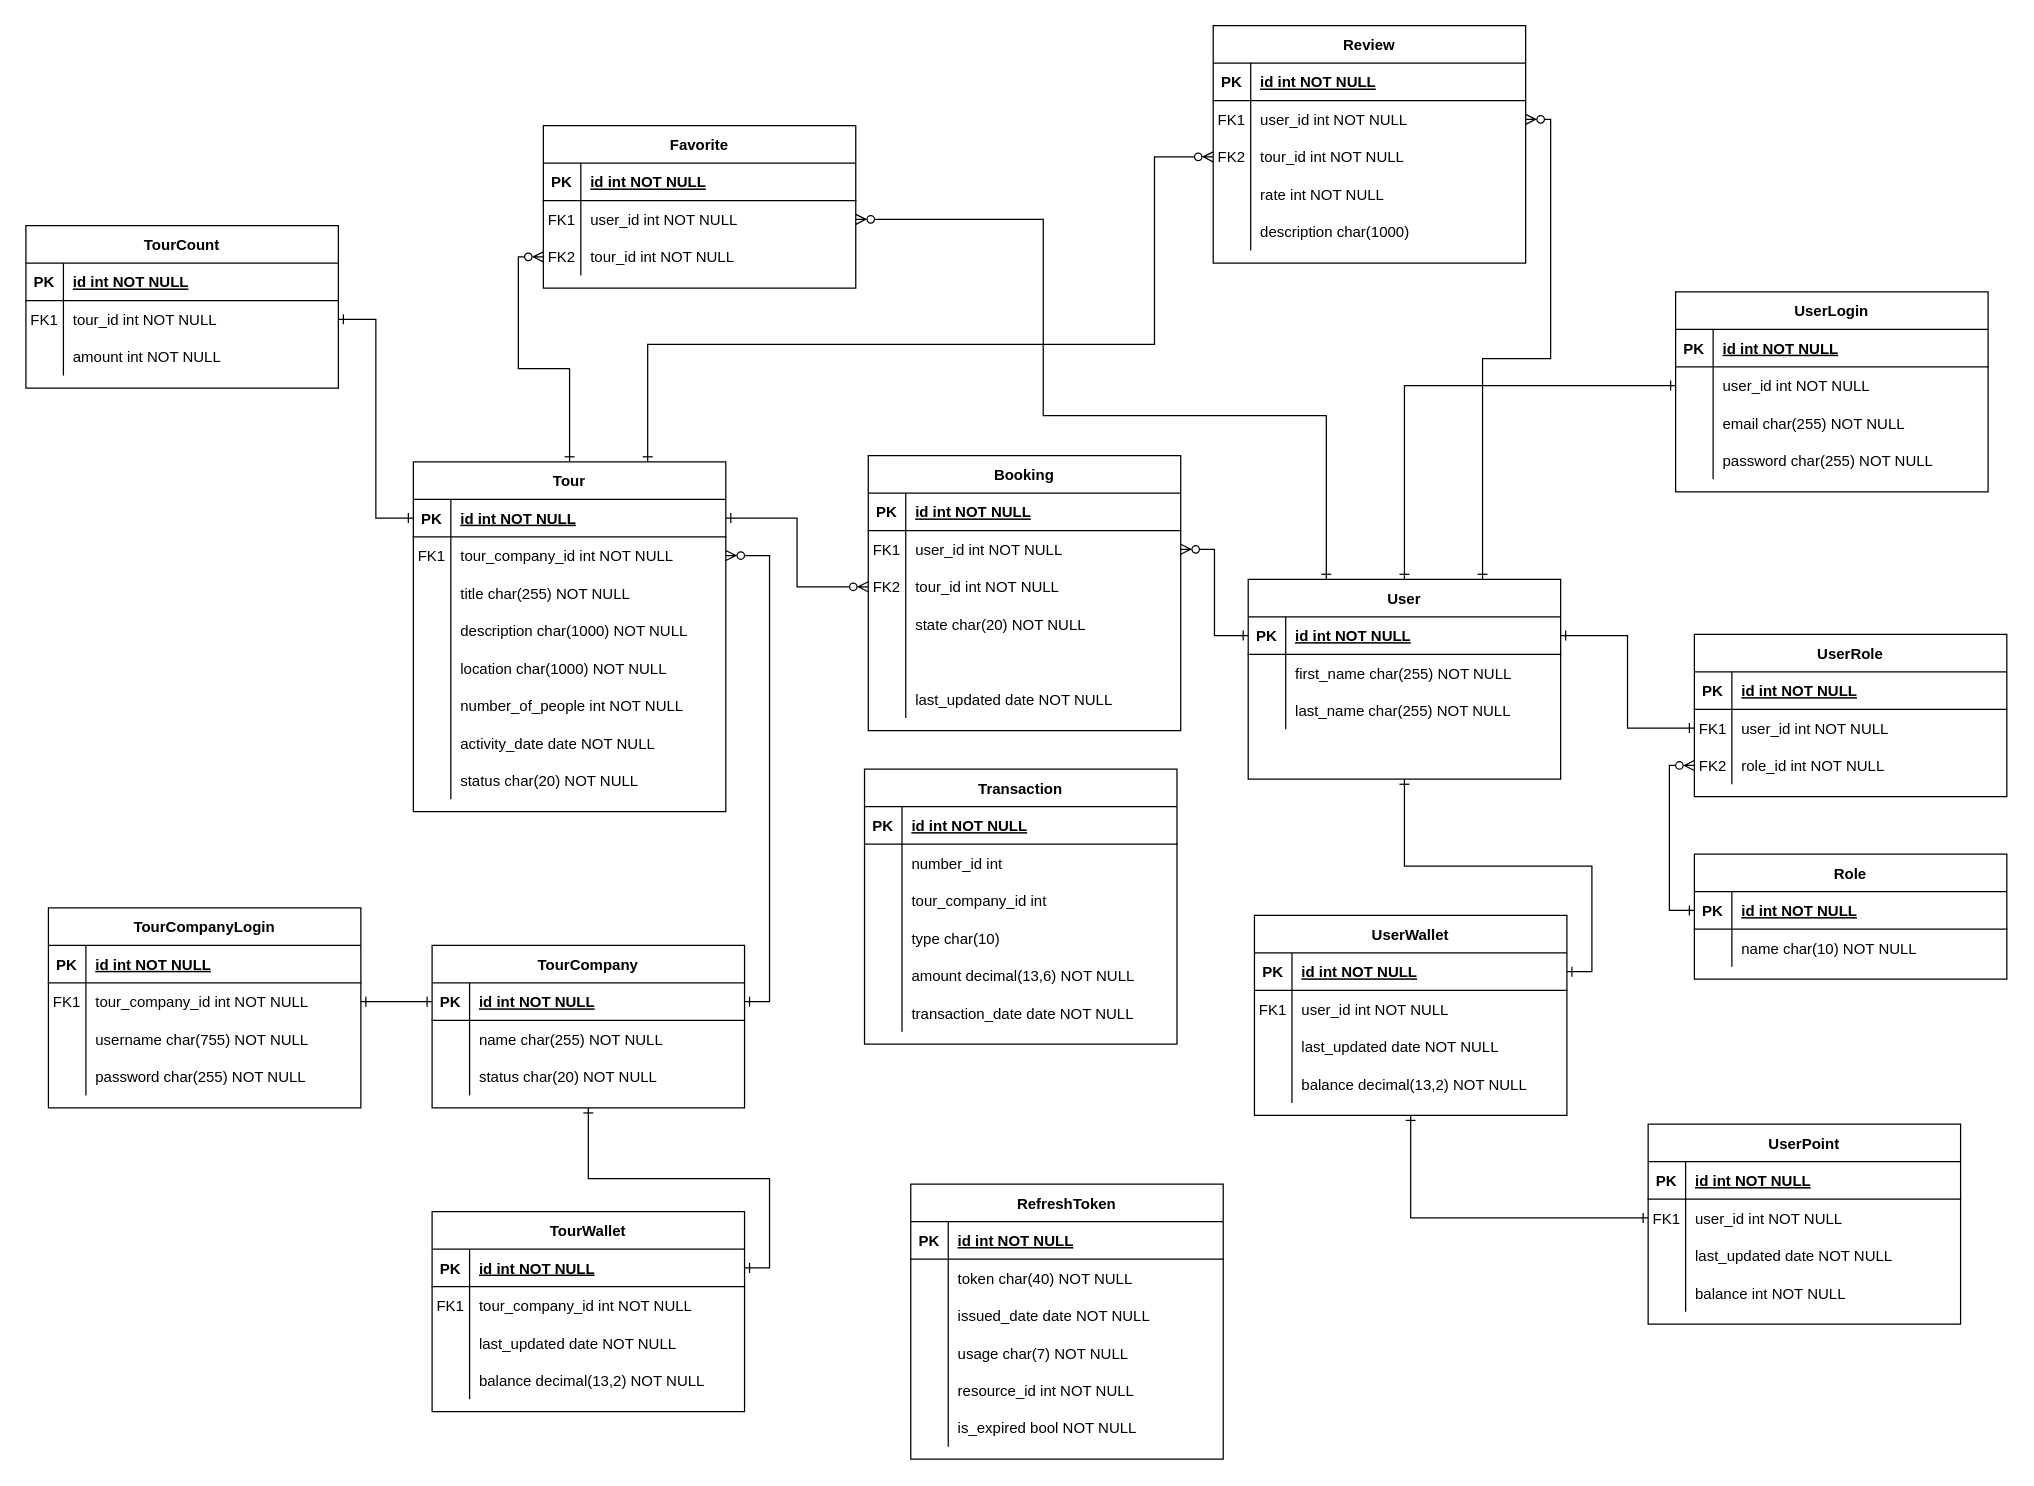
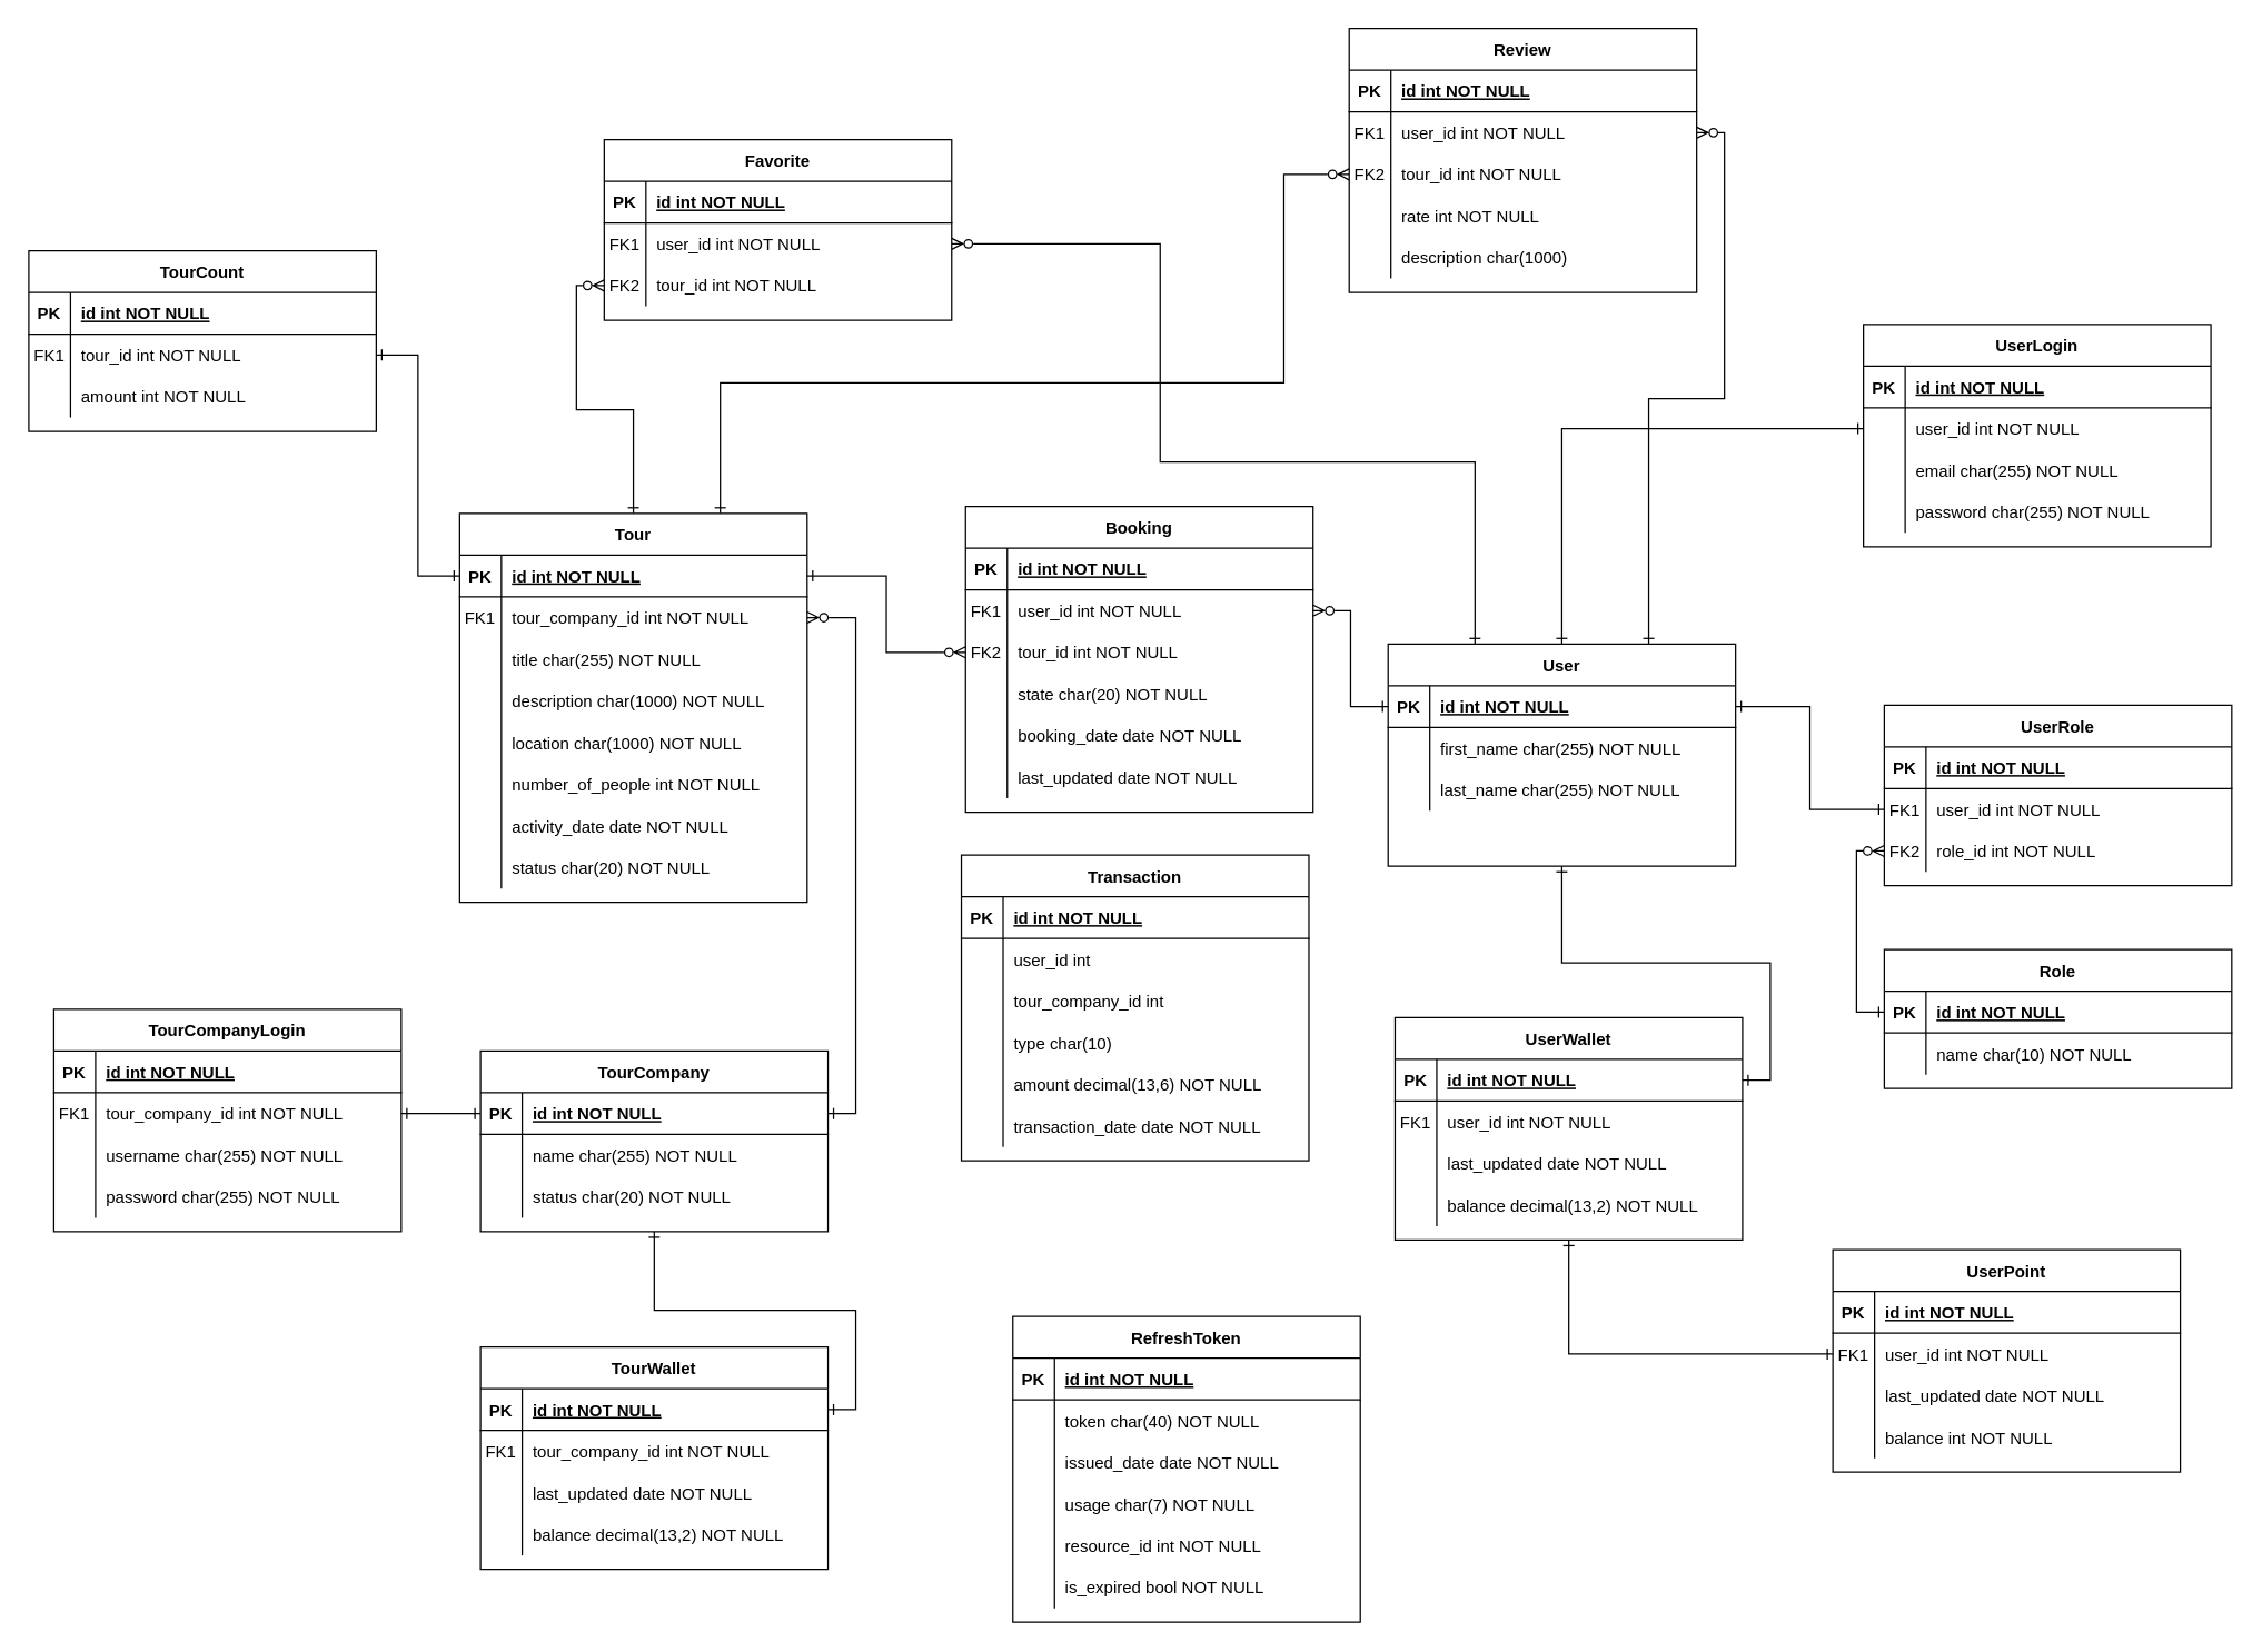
+ <mxCell id="118" value="booking_date date NOT NULL" style="shape=partialRectangle;overflow=hidden;connectable=0;fillColor=none;top=0;left=0;bottom=0;right=0;align=left;spacingLeft=6;" parent="116" vertex="1"><mxGeometry x="30" width="220" height="30" as="geometry"><mxRectangle width="220" height="30" as="alternateBounds" /></mxGeometry></mxCell>
- <mxCell id="168" value="number_id int" style="shape=partialRectangle;overflow=hidden;connectable=0;fillColor=none;top=0;left=0;bottom=0;right=0;align=left;spacingLeft=6;" parent="166" vertex="1"><mxGeometry x="30" width="220" height="30" as="geometry"><mxRectangle width="220" height="30" as="alternateBounds" /></mxGeometry></mxCell>
+ <mxCell id="168" value="user_id int" style="shape=partialRectangle;overflow=hidden;connectable=0;fillColor=none;top=0;left=0;bottom=0;right=0;align=left;spacingLeft=6;" parent="166" vertex="1"><mxGeometry x="30" width="220" height="30" as="geometry"><mxRectangle width="220" height="30" as="alternateBounds" /></mxGeometry></mxCell>
- <mxCell id="58" value="username char(755) NOT NULL" style="shape=partialRectangle;overflow=hidden;connectable=0;fillColor=none;top=0;left=0;bottom=0;right=0;align=left;spacingLeft=6;" parent="56" vertex="1"><mxGeometry x="30" width="220" height="30" as="geometry"><mxRectangle width="220" height="30" as="alternateBounds" /></mxGeometry></mxCell>
+ <mxCell id="58" value="username char(255) NOT NULL" style="shape=partialRectangle;overflow=hidden;connectable=0;fillColor=none;top=0;left=0;bottom=0;right=0;align=left;spacingLeft=6;" parent="56" vertex="1"><mxGeometry x="30" width="220" height="30" as="geometry"><mxRectangle width="220" height="30" as="alternateBounds" /></mxGeometry></mxCell>
